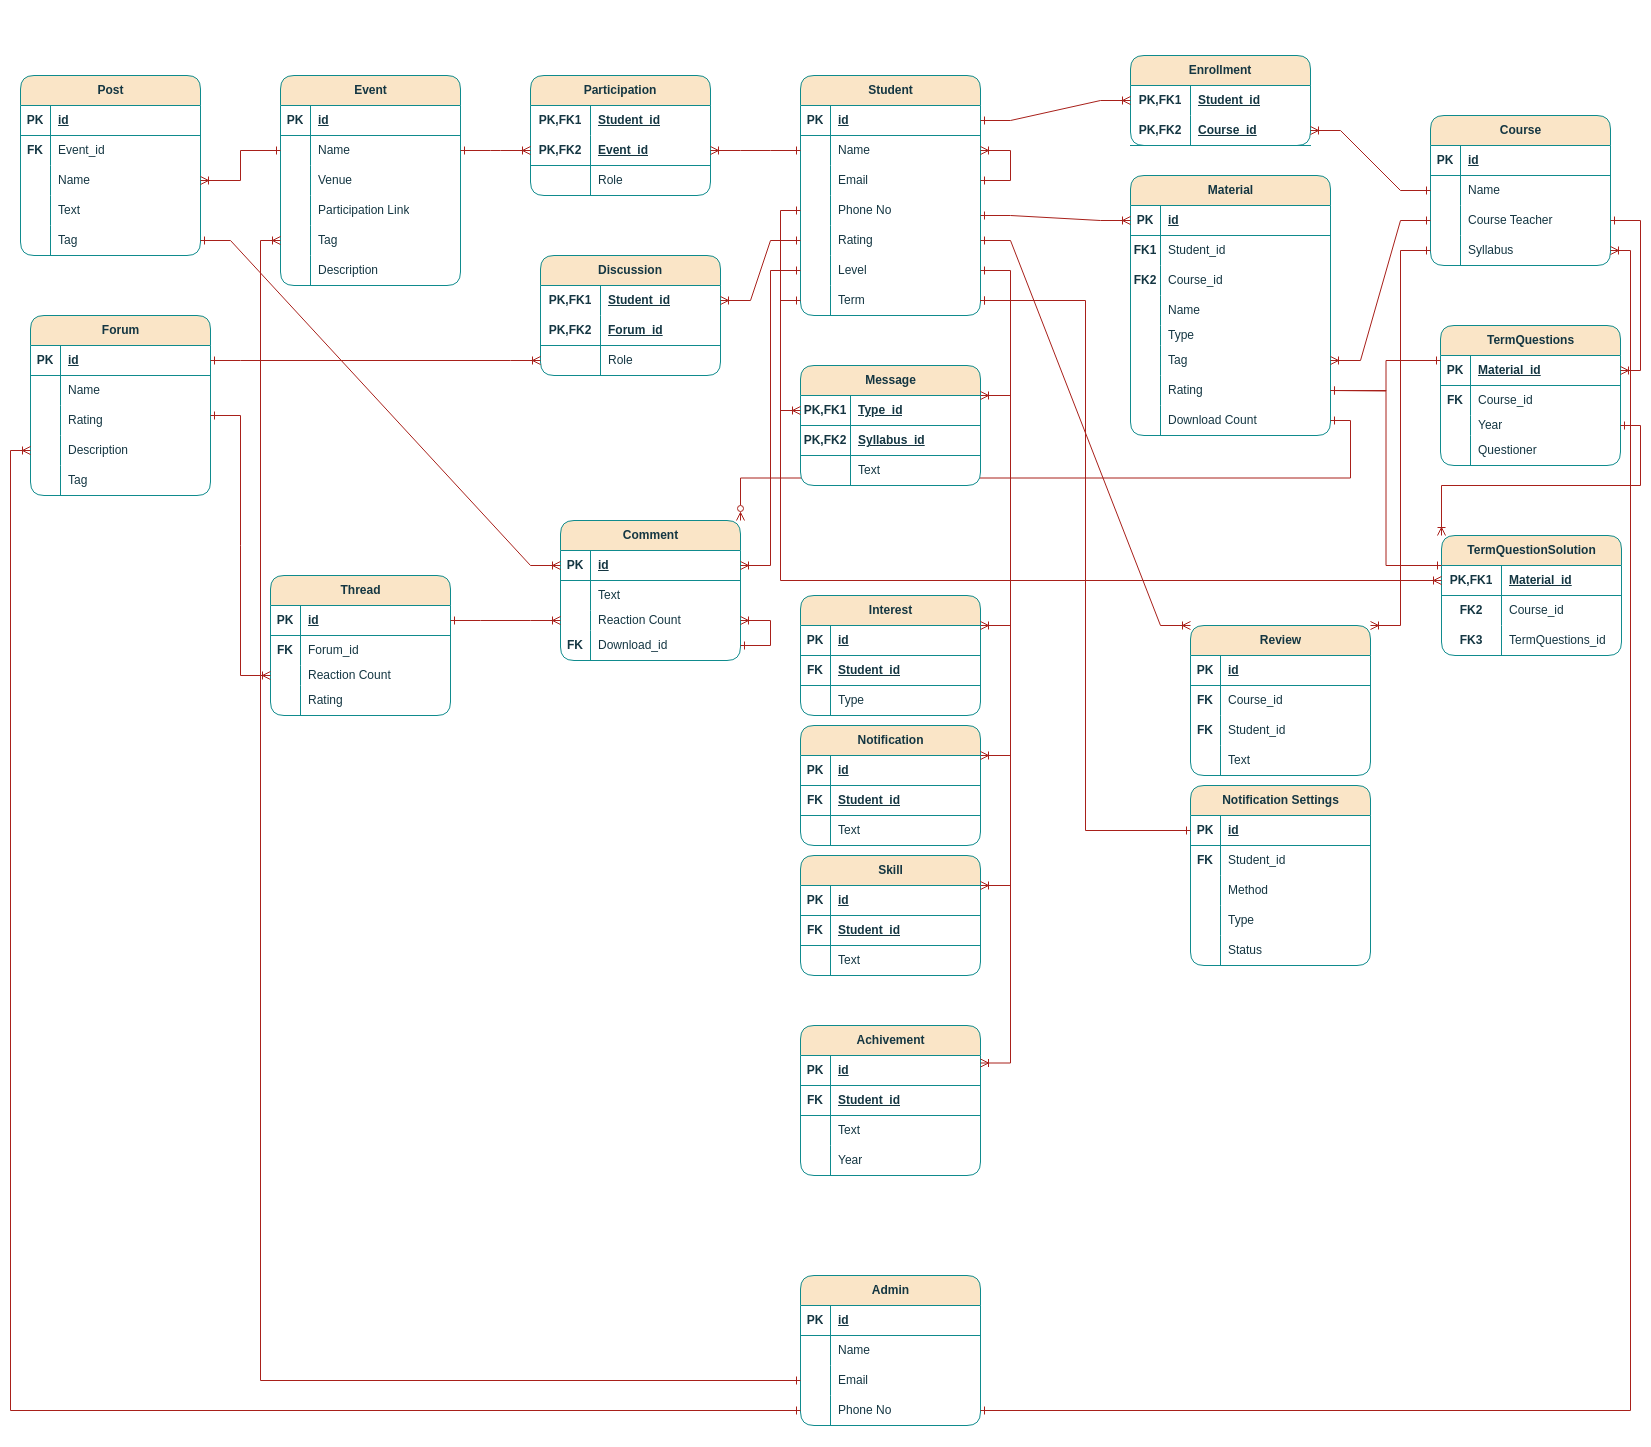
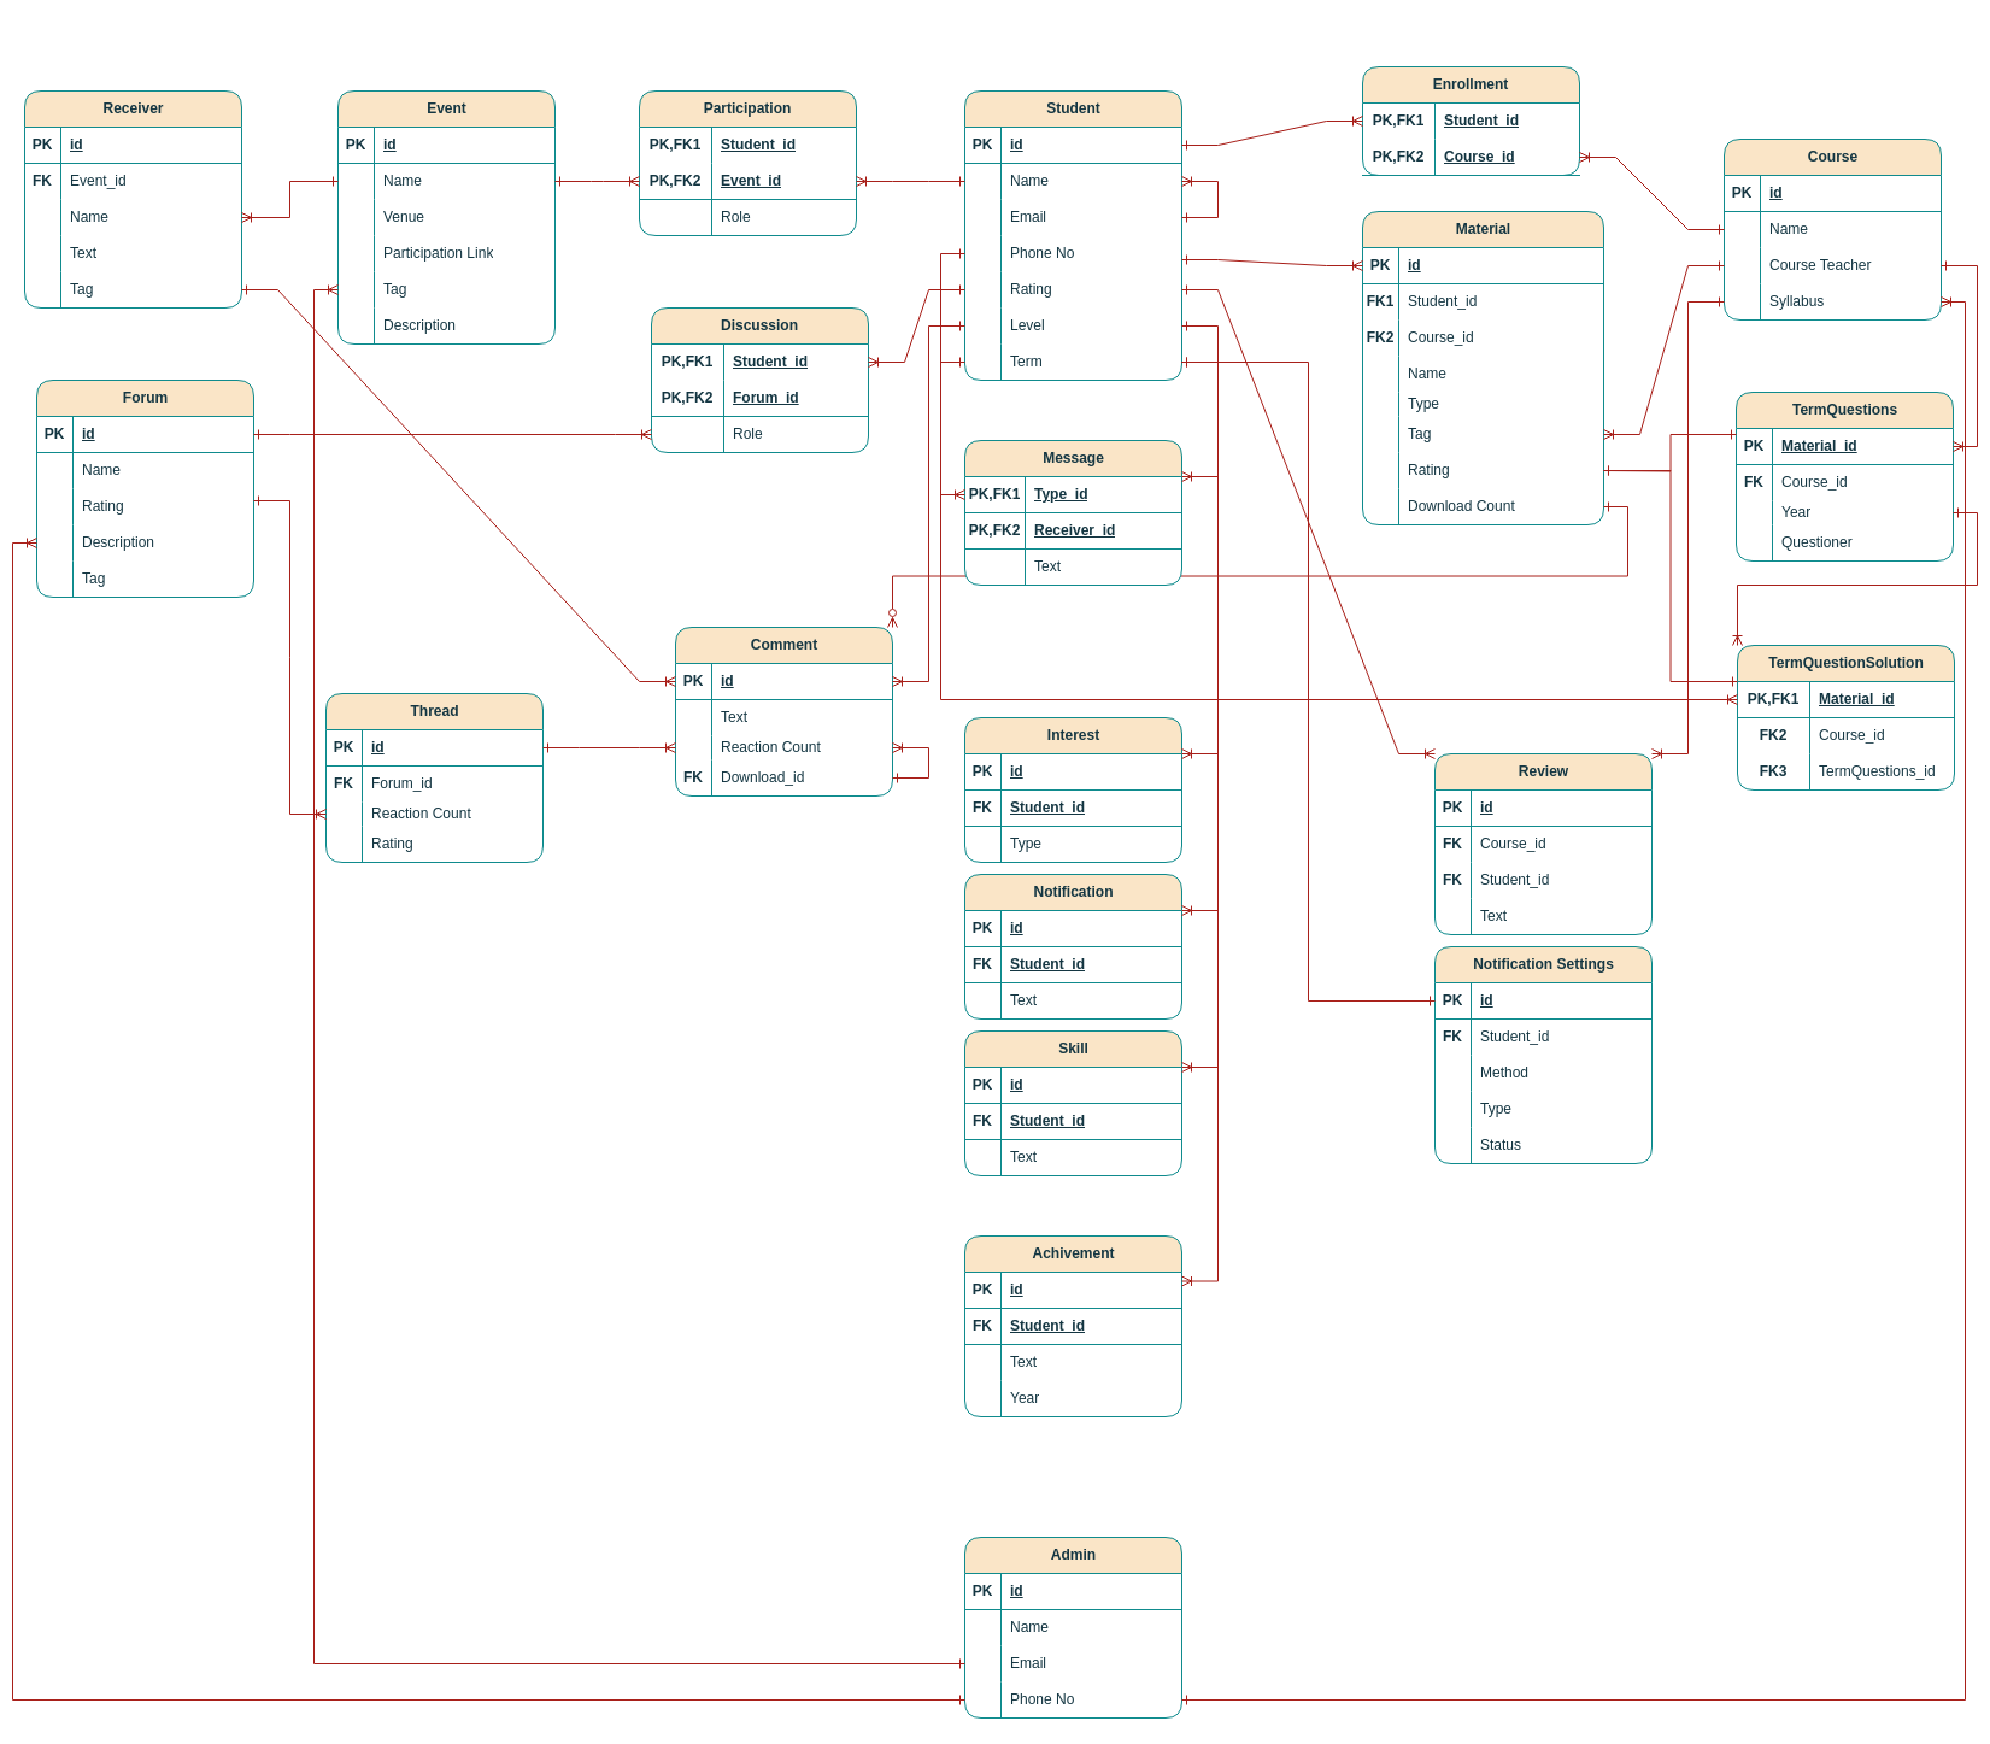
- <mxCell id="179" value="Post" style="shape=table;startSize=30;container=1;collapsible=1;childLayout=tableLayout;fixedRows=1;rowLines=0;fontStyle=1;align=center;resizeLast=1;html=1;rounded=1;swimlaneLine=1;swimlaneFillColor=default;labelBackgroundColor=none;fillColor=#FAE5C7;strokeColor=#0F8B8D;fontColor=#143642;" parent="1" vertex="1"><mxGeometry x="20" y="75" width="180" height="180" as="geometry" /></mxCell>
+ <mxCell id="179" value="Receiver" style="shape=table;startSize=30;container=1;collapsible=1;childLayout=tableLayout;fixedRows=1;rowLines=0;fontStyle=1;align=center;resizeLast=1;html=1;rounded=1;swimlaneLine=1;swimlaneFillColor=default;labelBackgroundColor=none;fillColor=#FAE5C7;strokeColor=#0F8B8D;fontColor=#143642;" parent="1" vertex="1"><mxGeometry x="20" y="75" width="180" height="180" as="geometry" /></mxCell>
- <mxCell id="250" value="Syllabus_id" style="shape=partialRectangle;connectable=0;fillColor=none;top=0;left=0;bottom=0;right=0;align=left;spacingLeft=6;fontStyle=5;overflow=hidden;whiteSpace=wrap;html=1;labelBackgroundColor=none;strokeColor=#0F8B8D;fontColor=#143642;" vertex="1" parent="248"><mxGeometry x="50" width="130" height="30" as="geometry"><mxRectangle width="130" height="30" as="alternateBounds" /></mxGeometry></mxCell>
+ <mxCell id="250" value="Receiver_id" style="shape=partialRectangle;connectable=0;fillColor=none;top=0;left=0;bottom=0;right=0;align=left;spacingLeft=6;fontStyle=5;overflow=hidden;whiteSpace=wrap;html=1;labelBackgroundColor=none;strokeColor=#0F8B8D;fontColor=#143642;" vertex="1" parent="248"><mxGeometry x="50" width="130" height="30" as="geometry"><mxRectangle width="130" height="30" as="alternateBounds" /></mxGeometry></mxCell>
